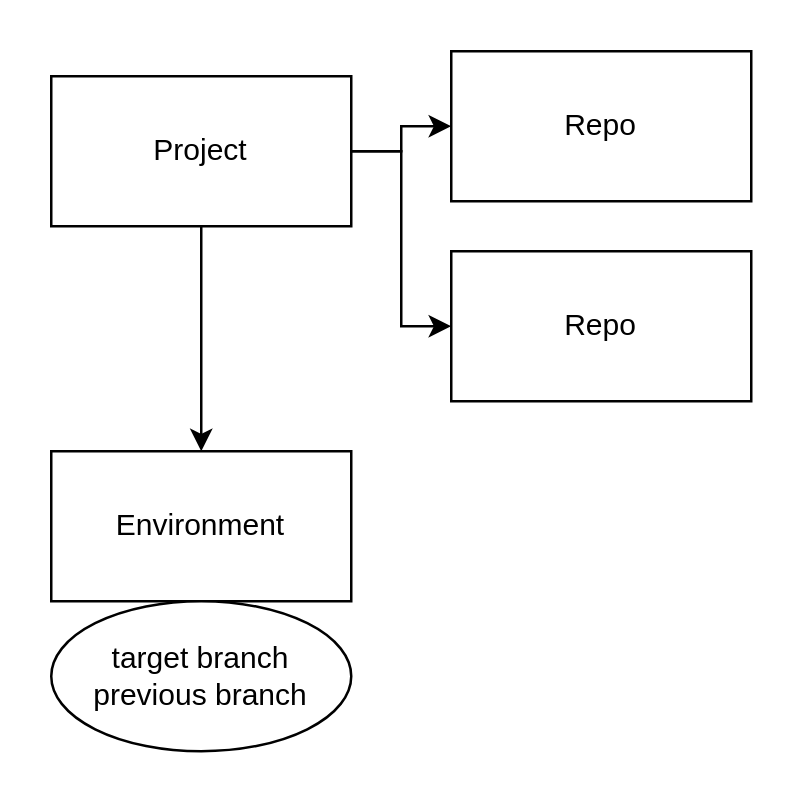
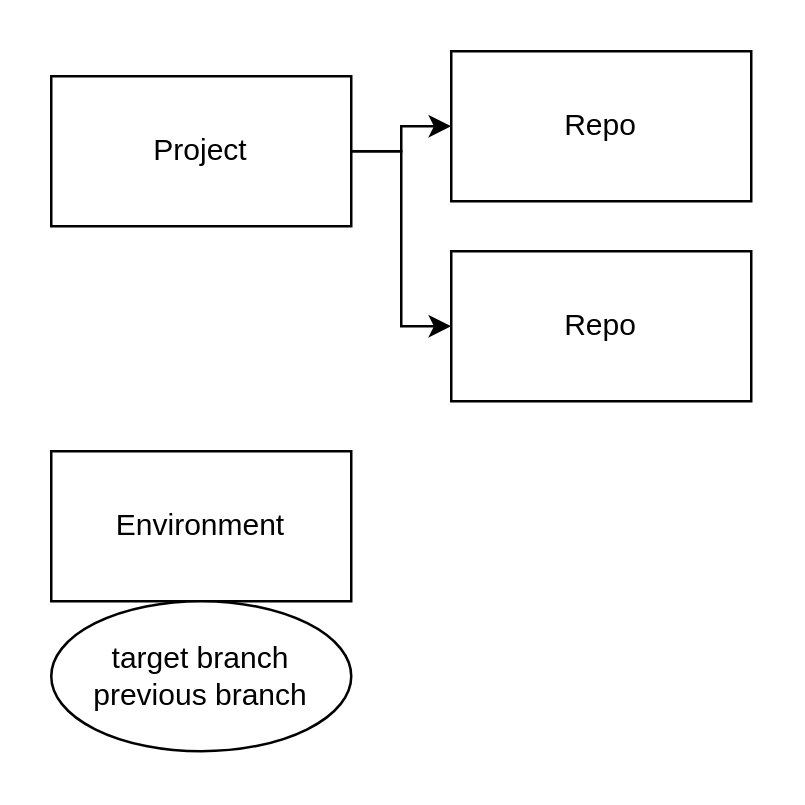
- <mxCell id="4" value="" style="edgeStyle=orthogonalEdgeStyle;rounded=0;orthogonalLoop=1;jettySize=auto;html=1;" edge="1" parent="1" source="5" target="8"><mxGeometry relative="1" as="geometry" /></mxCell>
